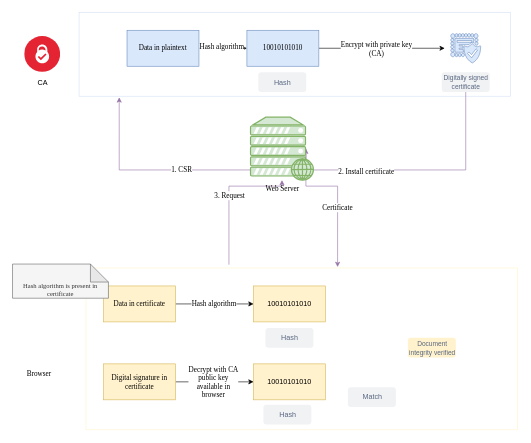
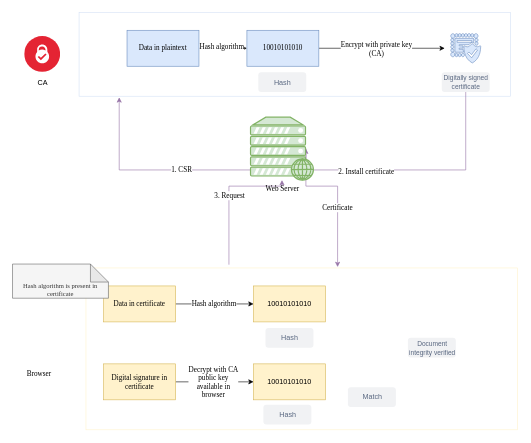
- <mxCell id="27" value="&lt;font style=&quot;font-size: 11px&quot;&gt;Document &lt;br&gt;integrity verified&lt;/font&gt;" style="rounded=1;align=center;fillColor=#fff2cc;strokeColor=none;html=1;fontColor=#596780;fontSize=12;" vertex="1" parent="1"><mxGeometry x="679.5" y="563" width="80" height="33" as="geometry" /></mxCell>
+ <mxCell id="27" value="&lt;font style=&quot;font-size: 11px&quot;&gt;Document &lt;br&gt;integrity verified&lt;/font&gt;" style="rounded=1;align=center;fillColor=#F1F2F4;strokeColor=none;html=1;fontColor=#596780;fontSize=12" vertex="1" parent="1"><mxGeometry x="679.5" y="563" width="80" height="33" as="geometry" /></mxCell>
